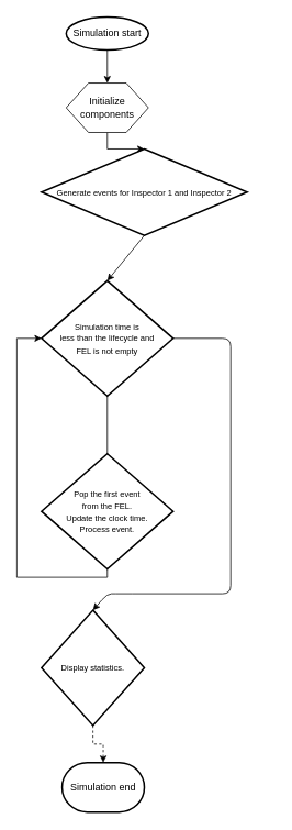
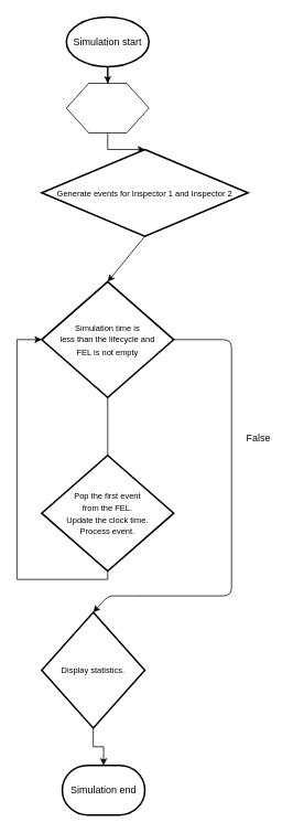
- <mxCell id="4" value="Simulation start" style="strokeWidth=2;html=1;shape=mxgraph.flowchart.start_1;whiteSpace=wrap;" vertex="1" parent="1"><mxGeometry x="80" y="20" width="100" height="40" as="geometry" /></mxCell>
+ <mxCell id="4" value="Simulation start" style="strokeWidth=2;html=1;shape=mxgraph.flowchart.start_1;whiteSpace=wrap;" vertex="1" parent="1"><mxGeometry x="80" y="20" width="100" height="60" as="geometry" /></mxCell>
- <mxCell id="6" value="Initialize components" style="text;html=1;strokeColor=none;fillColor=none;align=center;verticalAlign=middle;whiteSpace=wrap;rounded=0;" vertex="1" parent="1"><mxGeometry x="110" y="115" width="40" height="30" as="geometry" /></mxCell>
+ <mxCell id="14" value="False" style="text;html=1;strokeColor=none;fillColor=none;align=center;verticalAlign=middle;whiteSpace=wrap;rounded=0;" vertex="1" parent="1"><mxGeometry x="293" y="520" width="40" height="20" as="geometry" /></mxCell>
- <mxCell id="16" style="edgeStyle=orthogonalEdgeStyle;rounded=0;orthogonalLoop=1;jettySize=auto;html=1;dashed=1;" edge="1" parent="1" source="17" target="15"><mxGeometry relative="1" as="geometry" /></mxCell>
+ <mxCell id="16" style="edgeStyle=orthogonalEdgeStyle;rounded=0;orthogonalLoop=1;jettySize=auto;html=1;" edge="1" parent="1" source="17" target="15"><mxGeometry relative="1" as="geometry" /></mxCell>
